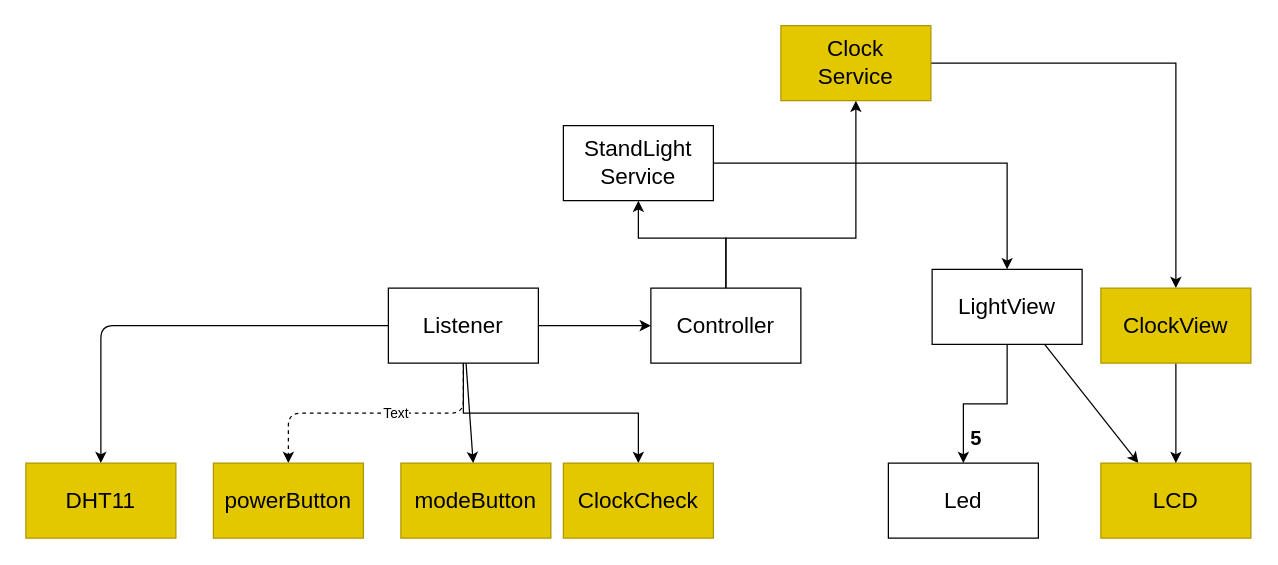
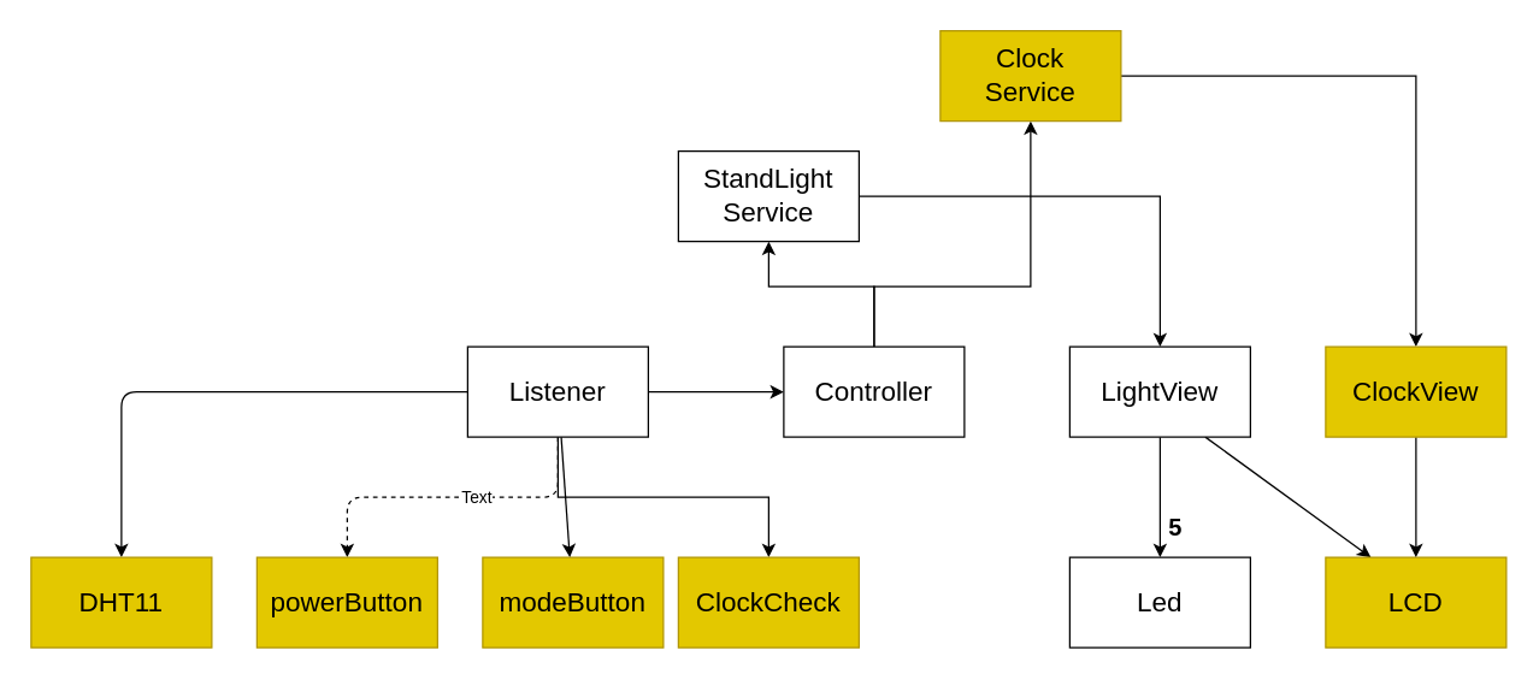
- <mxCell id="15" value="LightView" style="whiteSpace=wrap;html=1;fontSize=18;" parent="1" vertex="1"><mxGeometry x="745" y="215" width="120" height="60" as="geometry" /></mxCell>
+ <mxCell id="15" value="LightView" style="whiteSpace=wrap;html=1;fontSize=18;" parent="1" vertex="1"><mxGeometry x="710" y="230" width="120" height="60" as="geometry" /></mxCell>
